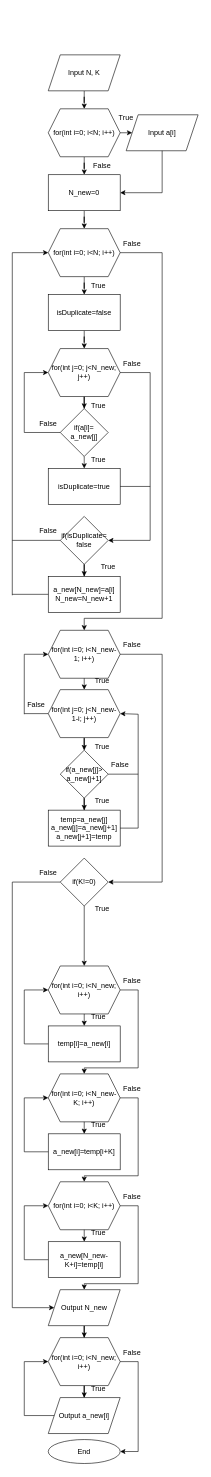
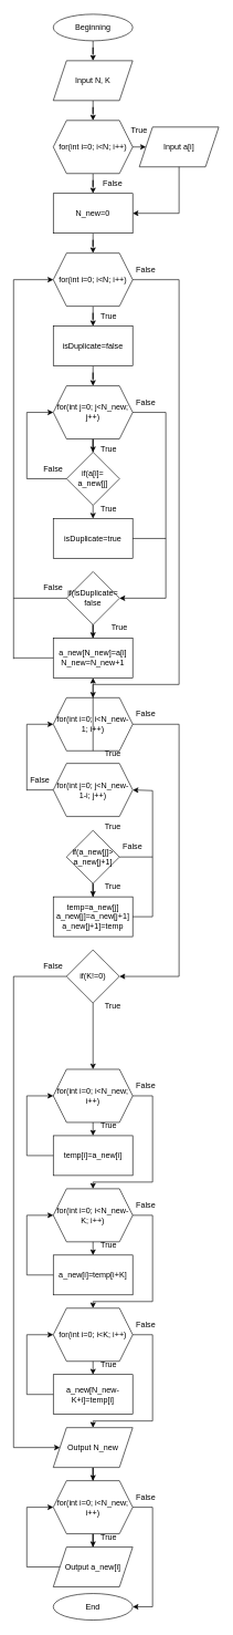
+ <mxCell id="3" value="Beginning" style="ellipse;whiteSpace=wrap;html=1;" vertex="1" parent="1"><mxGeometry x="80" y="20" width="120" height="40" as="geometry" /></mxCell>
+ <mxCell id="2" value="" style="edgeStyle=orthogonalEdgeStyle;rounded=0;orthogonalLoop=1;jettySize=auto;html=1;" edge="1" parent="1" source="3" target="5"><mxGeometry relative="1" as="geometry" /></mxCell>
- <mxCell id="46" value="" style="endArrow=classic;html=1;rounded=0;entryX=0.5;entryY=0;entryDx=0;entryDy=0;exitX=0.5;exitY=1;exitDx=0;exitDy=0;" edge="1" parent="1" source="39" target="42"><mxGeometry width="50" height="50" relative="1" as="geometry"><mxPoint x="210" y="1230" as="sourcePoint" /><mxPoint x="260" y="1180" as="targetPoint" /></mxGeometry></mxCell>
+ <mxCell id="46" value="" style="endArrow=classic;html=1;rounded=0;exitX=0.5;exitY=1;exitDx=0;exitDy=0;" edge="1" parent="1" source="39" target="21"><mxGeometry width="50" height="50" relative="1" as="geometry"><mxPoint x="210" y="1230" as="sourcePoint" /><mxPoint x="260" y="1180" as="targetPoint" /></mxGeometry></mxCell>
- <mxCell id="41" value="" style="edgeStyle=orthogonalEdgeStyle;rounded=0;orthogonalLoop=1;jettySize=auto;html=1;" edge="1" parent="1" source="42" target="44"><mxGeometry relative="1" as="geometry" /></mxCell>
